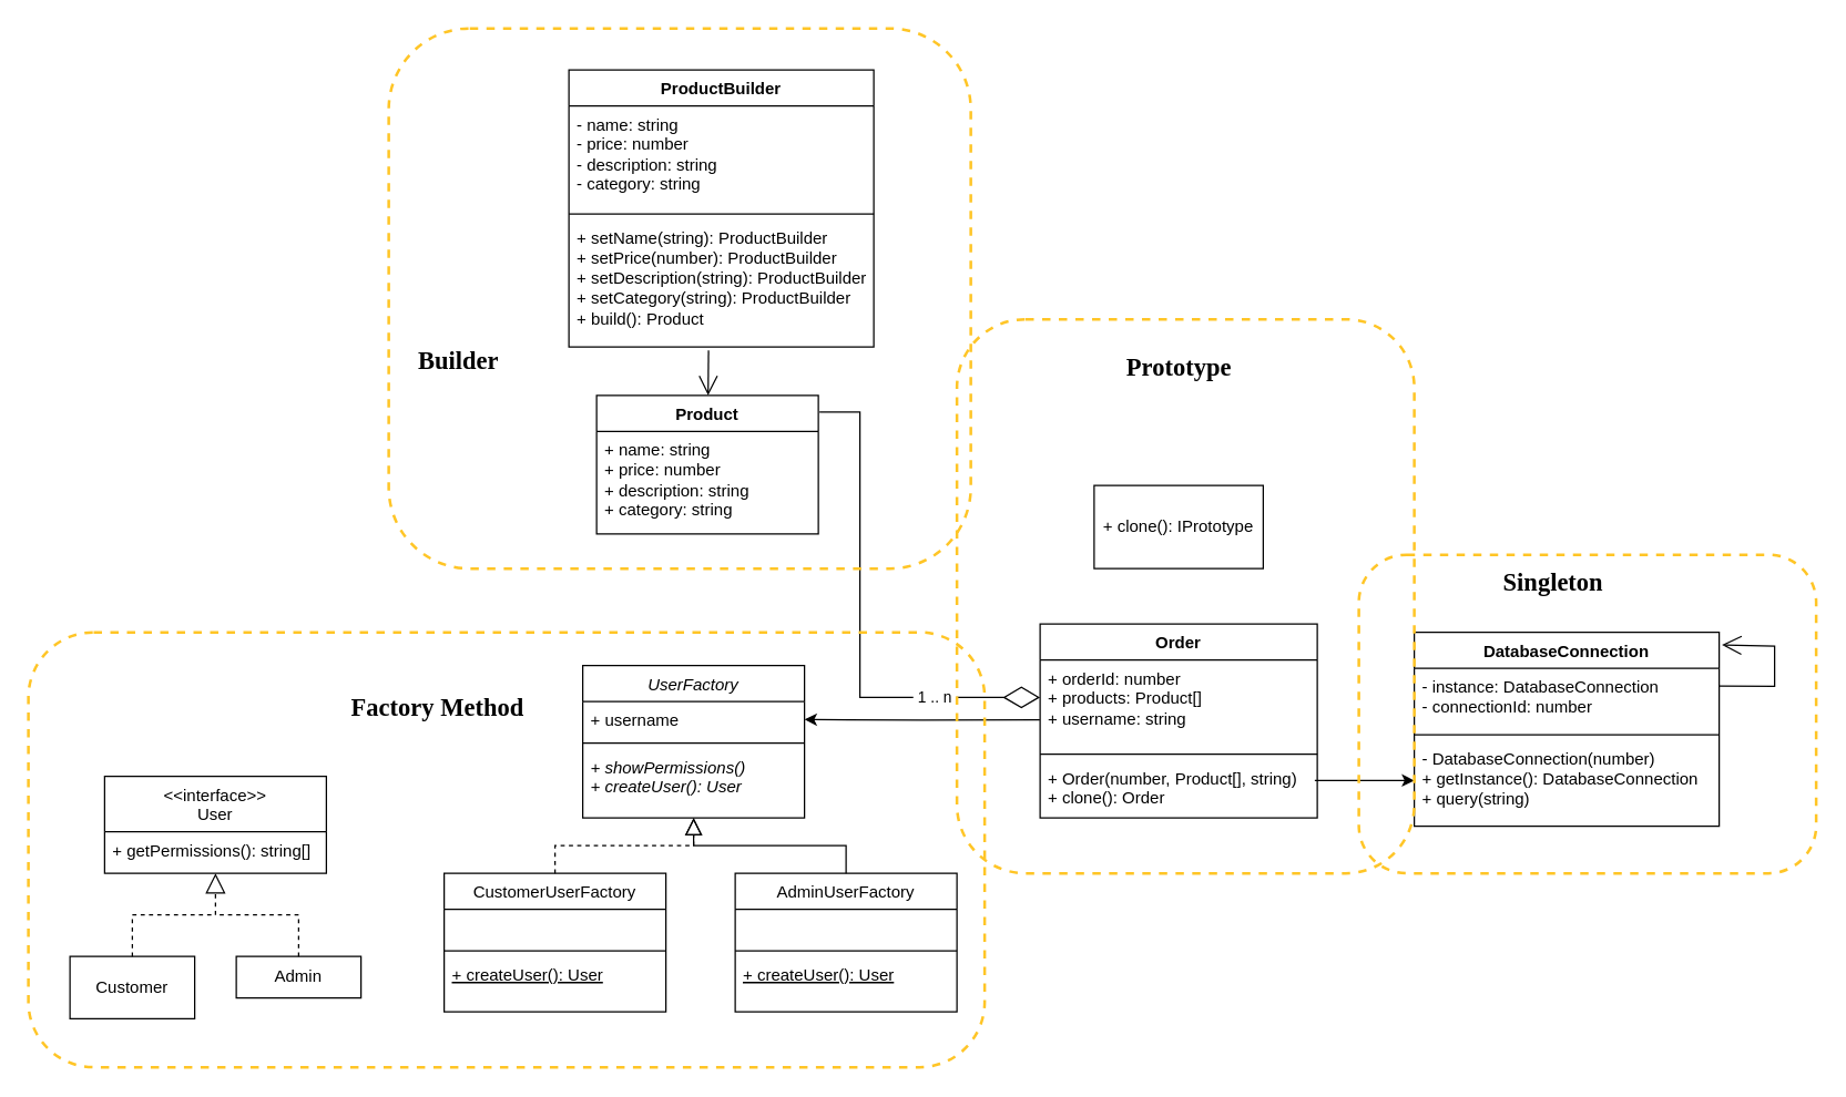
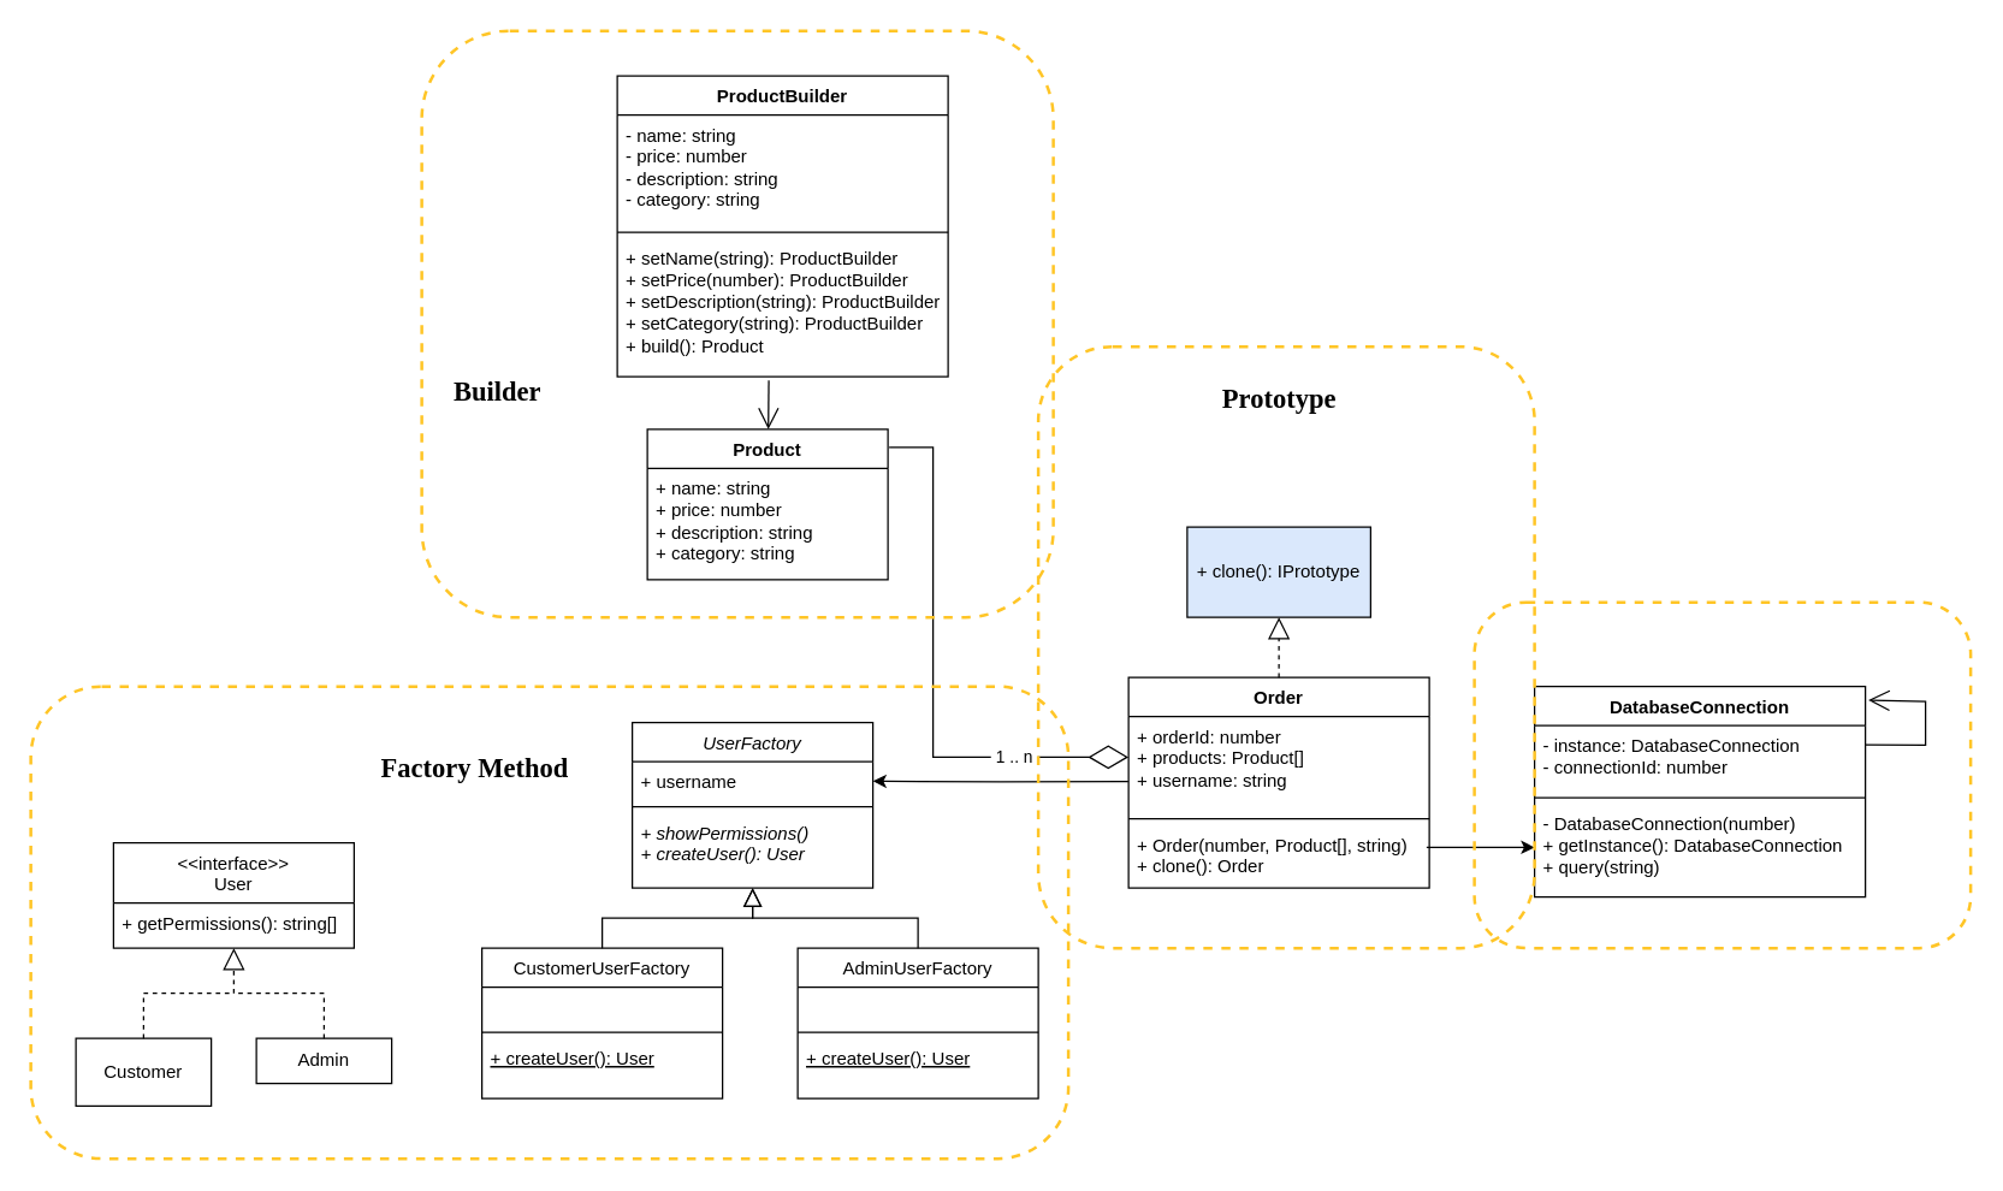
- <mxCell id="35" value="+ clone(): IPrototype" style="rounded=0;whiteSpace=wrap;html=1;" parent="1" vertex="1"><mxGeometry x="789" y="350" width="122" height="60" as="geometry" /></mxCell>
+ <mxCell id="35" value="+ clone(): IPrototype" style="rounded=0;whiteSpace=wrap;html=1;fillColor=#dae8fc;" parent="1" vertex="1"><mxGeometry x="789" y="350" width="122" height="60" as="geometry" /></mxCell>
- <mxCell id="45" value="&lt;font style=&quot;font-size: 18px;&quot; face=&quot;Comic Sans MS&quot;&gt;&lt;b&gt;Singleton&lt;/b&gt;&lt;/font&gt;" style="text;html=1;align=center;verticalAlign=middle;resizable=0;points=[];autosize=1;strokeColor=none;fillColor=none;" parent="1" vertex="1"><mxGeometry x="1070" y="400" width="100" height="40" as="geometry" /></mxCell>
+ <mxCell id="40" value="" style="endArrow=block;dashed=1;endFill=0;endSize=12;html=1;rounded=0;exitX=0.5;exitY=0;exitDx=0;exitDy=0;" parent="1" source="36" target="35" edge="1"><mxGeometry width="160" relative="1" as="geometry"><mxPoint x="1020" y="580" as="sourcePoint" /><mxPoint x="1180" y="580" as="targetPoint" /></mxGeometry></mxCell>
- <mxCell id="10" value="" style="endArrow=block;endSize=10;endFill=0;shadow=0;strokeWidth=1;rounded=0;curved=0;edgeStyle=elbowEdgeStyle;elbow=vertical;dashed=1;" parent="1" source="6" target="2" edge="1"><mxGeometry width="160" relative="1" as="geometry"><mxPoint x="400" y="473" as="sourcePoint" /><mxPoint x="400" y="473" as="targetPoint" /></mxGeometry></mxCell>
+ <mxCell id="10" value="" style="endArrow=block;endSize=10;endFill=0;shadow=0;strokeWidth=1;rounded=0;curved=0;edgeStyle=elbowEdgeStyle;elbow=vertical;" parent="1" source="6" target="2" edge="1"><mxGeometry width="160" relative="1" as="geometry"><mxPoint x="400" y="473" as="sourcePoint" /><mxPoint x="400" y="473" as="targetPoint" /></mxGeometry></mxCell>
